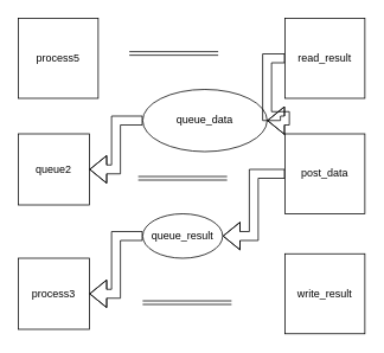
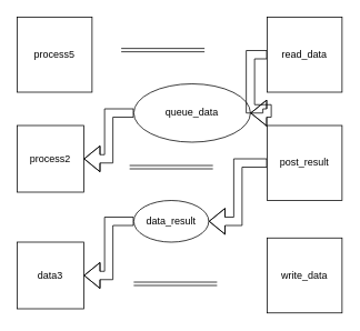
- <mxCell id="8" value="read_result" style="whiteSpace=wrap;html=1;aspect=fixed;" vertex="1" parent="1"><mxGeometry x="320" y="20" width="90" height="90" as="geometry" /></mxCell>
+ <mxCell id="8" value="read_data" style="whiteSpace=wrap;html=1;aspect=fixed;" vertex="1" parent="1"><mxGeometry x="320" y="20" width="90" height="90" as="geometry" /></mxCell>
- <mxCell id="3" value="queue2" style="whiteSpace=wrap;html=1;aspect=fixed;" vertex="1" parent="1"><mxGeometry x="20" y="150" width="80" height="80" as="geometry" /></mxCell>
+ <mxCell id="3" value="process2" style="whiteSpace=wrap;html=1;aspect=fixed;" vertex="1" parent="1"><mxGeometry x="20" y="150" width="80" height="80" as="geometry" /></mxCell>
- <mxCell id="11" value="post_data" style="whiteSpace=wrap;html=1;aspect=fixed;" vertex="1" parent="1"><mxGeometry x="320" y="150" width="90" height="90" as="geometry" /></mxCell>
+ <mxCell id="11" value="post_result" style="whiteSpace=wrap;html=1;aspect=fixed;" vertex="1" parent="1"><mxGeometry x="320" y="150" width="90" height="90" as="geometry" /></mxCell>
- <mxCell id="14" value="queue_result" style="ellipse;whiteSpace=wrap;html=1;" vertex="1" parent="1"><mxGeometry x="160" y="240" width="90" height="50" as="geometry" /></mxCell>
+ <mxCell id="14" value="data_result" style="ellipse;whiteSpace=wrap;html=1;" vertex="1" parent="1"><mxGeometry x="160" y="240" width="90" height="50" as="geometry" /></mxCell>
- <mxCell id="4" value="process3" style="whiteSpace=wrap;html=1;aspect=fixed;" vertex="1" parent="1"><mxGeometry x="20" y="290" width="80" height="80" as="geometry" /></mxCell>
+ <mxCell id="4" value="data3" style="whiteSpace=wrap;html=1;aspect=fixed;" vertex="1" parent="1"><mxGeometry x="20" y="290" width="80" height="80" as="geometry" /></mxCell>
- <mxCell id="15" value="write_result" style="whiteSpace=wrap;html=1;aspect=fixed;" vertex="1" parent="1"><mxGeometry x="320" y="285" width="90" height="90" as="geometry" /></mxCell>
+ <mxCell id="15" value="write_data" style="whiteSpace=wrap;html=1;aspect=fixed;" vertex="1" parent="1"><mxGeometry x="320" y="285" width="90" height="90" as="geometry" /></mxCell>
